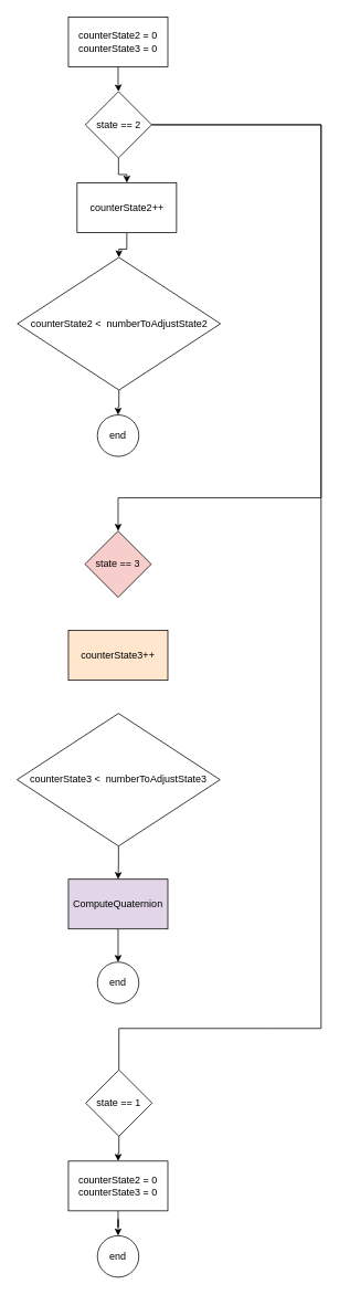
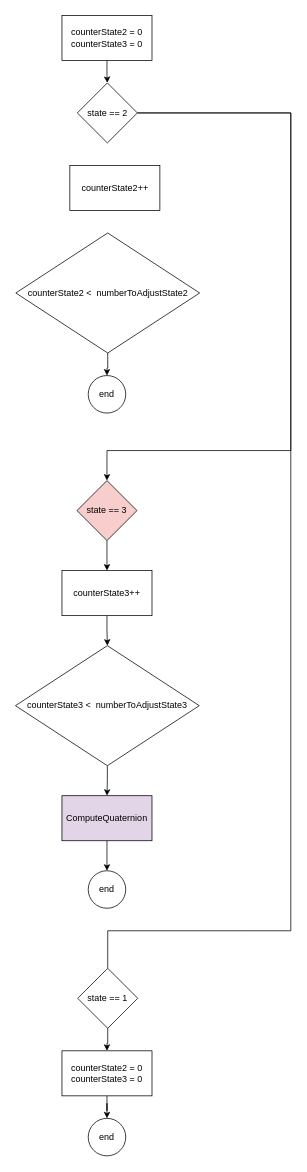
- <mxCell id="2" style="edgeStyle=orthogonalEdgeStyle;rounded=0;orthogonalLoop=1;jettySize=auto;html=1;entryX=0.5;entryY=0;entryDx=0;entryDy=0;" edge="1" parent="1" source="5" target="9"><mxGeometry relative="1" as="geometry" /></mxCell>
- <mxCell id="8" style="edgeStyle=orthogonalEdgeStyle;rounded=0;orthogonalLoop=1;jettySize=auto;html=1;entryX=0.5;entryY=0;entryDx=0;entryDy=0;" edge="1" parent="1" source="9" target="11"><mxGeometry relative="1" as="geometry" /></mxCell>
+ <mxCell id="13" style="edgeStyle=orthogonalEdgeStyle;rounded=0;orthogonalLoop=1;jettySize=auto;html=1;entryX=0.5;entryY=0;entryDx=0;entryDy=0;" edge="1" parent="1" source="14" target="16"><mxGeometry relative="1" as="geometry" /></mxCell>
- <mxCell id="16" value="counterState3++" style="rounded=0;whiteSpace=wrap;html=1;fillColor=#ffe6cc;" vertex="1" parent="1"><mxGeometry x="82" y="760" width="120" height="60" as="geometry" /></mxCell>
+ <mxCell id="16" value="counterState3++" style="rounded=0;whiteSpace=wrap;html=1;" vertex="1" parent="1"><mxGeometry x="82" y="760" width="120" height="60" as="geometry" /></mxCell>
+ <mxCell id="15" style="edgeStyle=orthogonalEdgeStyle;rounded=0;orthogonalLoop=1;jettySize=auto;html=1;" edge="1" parent="1" source="16" target="18"><mxGeometry relative="1" as="geometry" /></mxCell>
